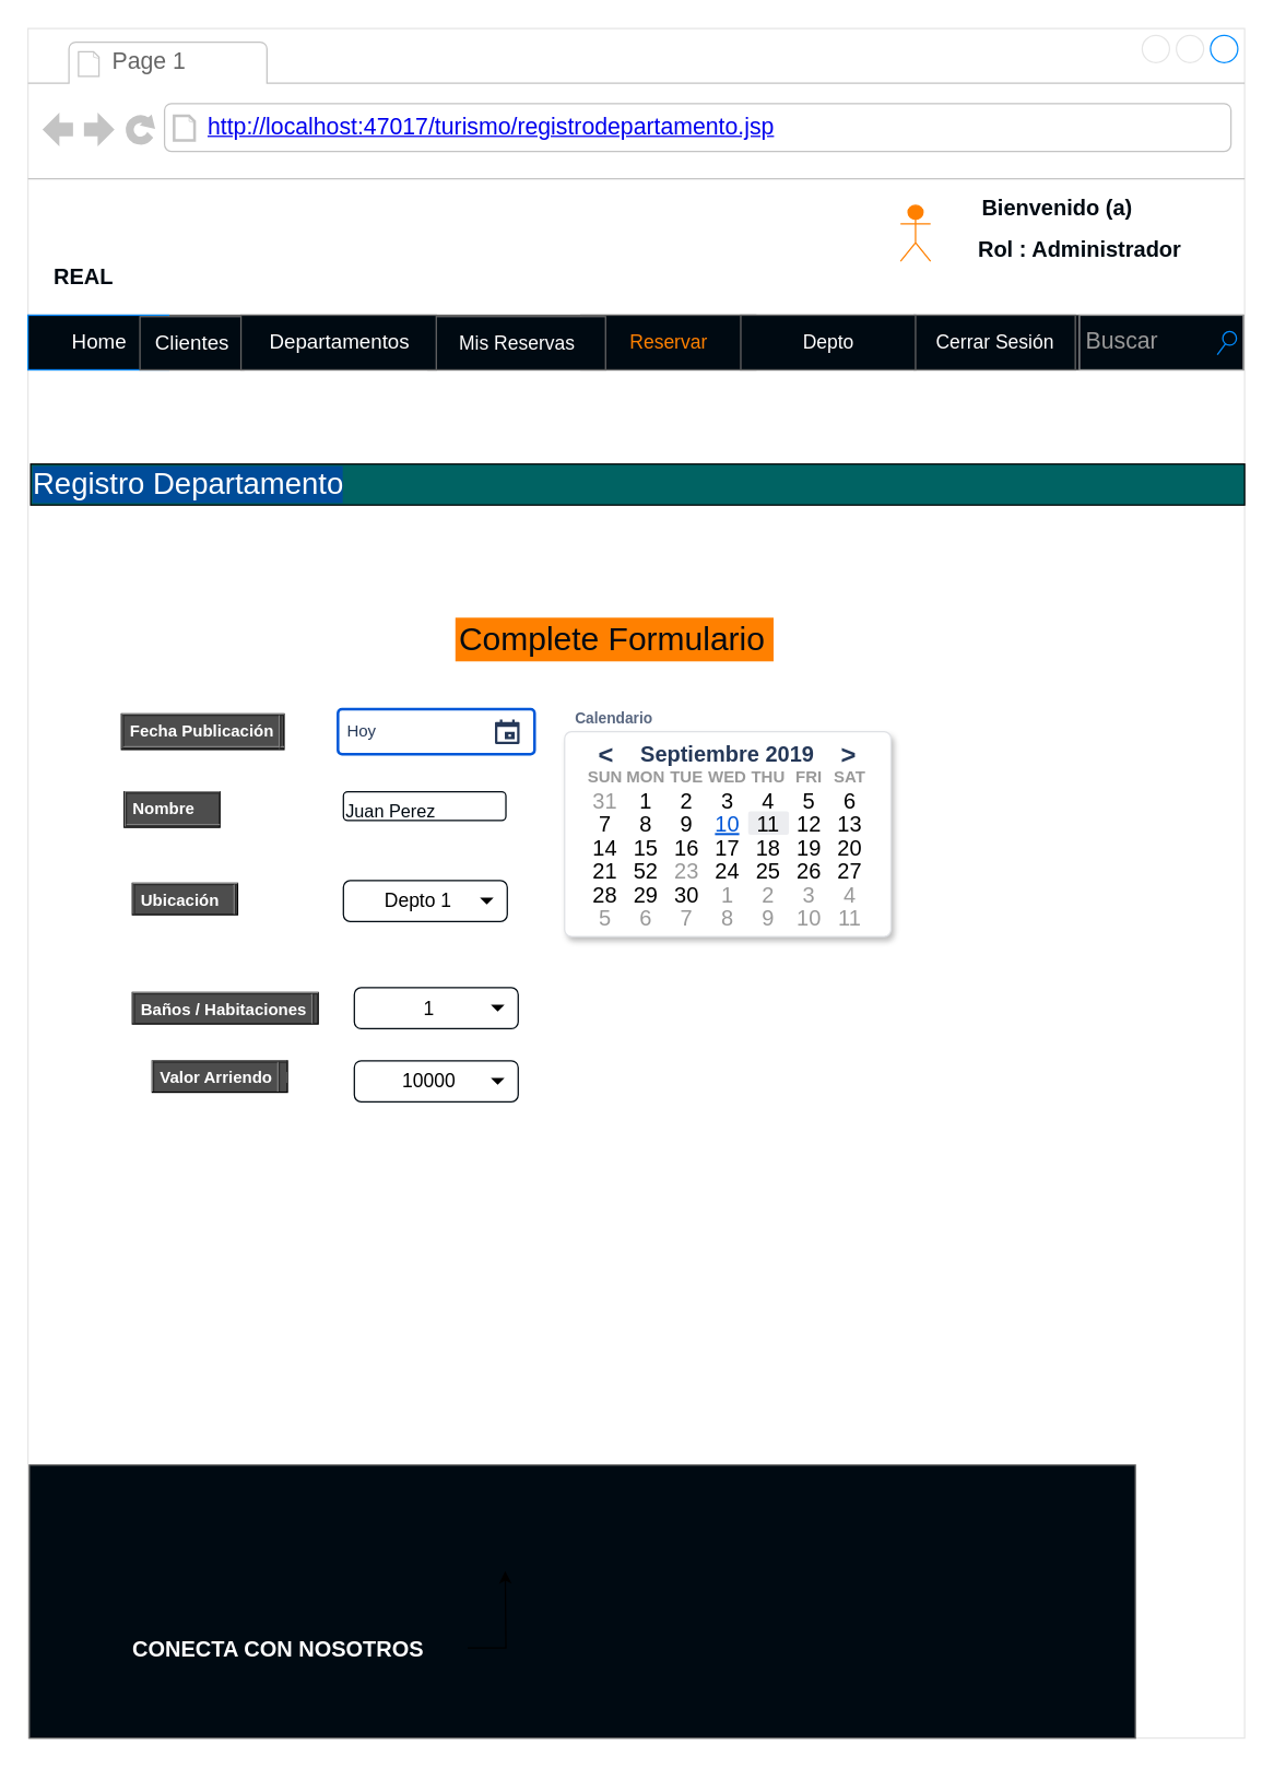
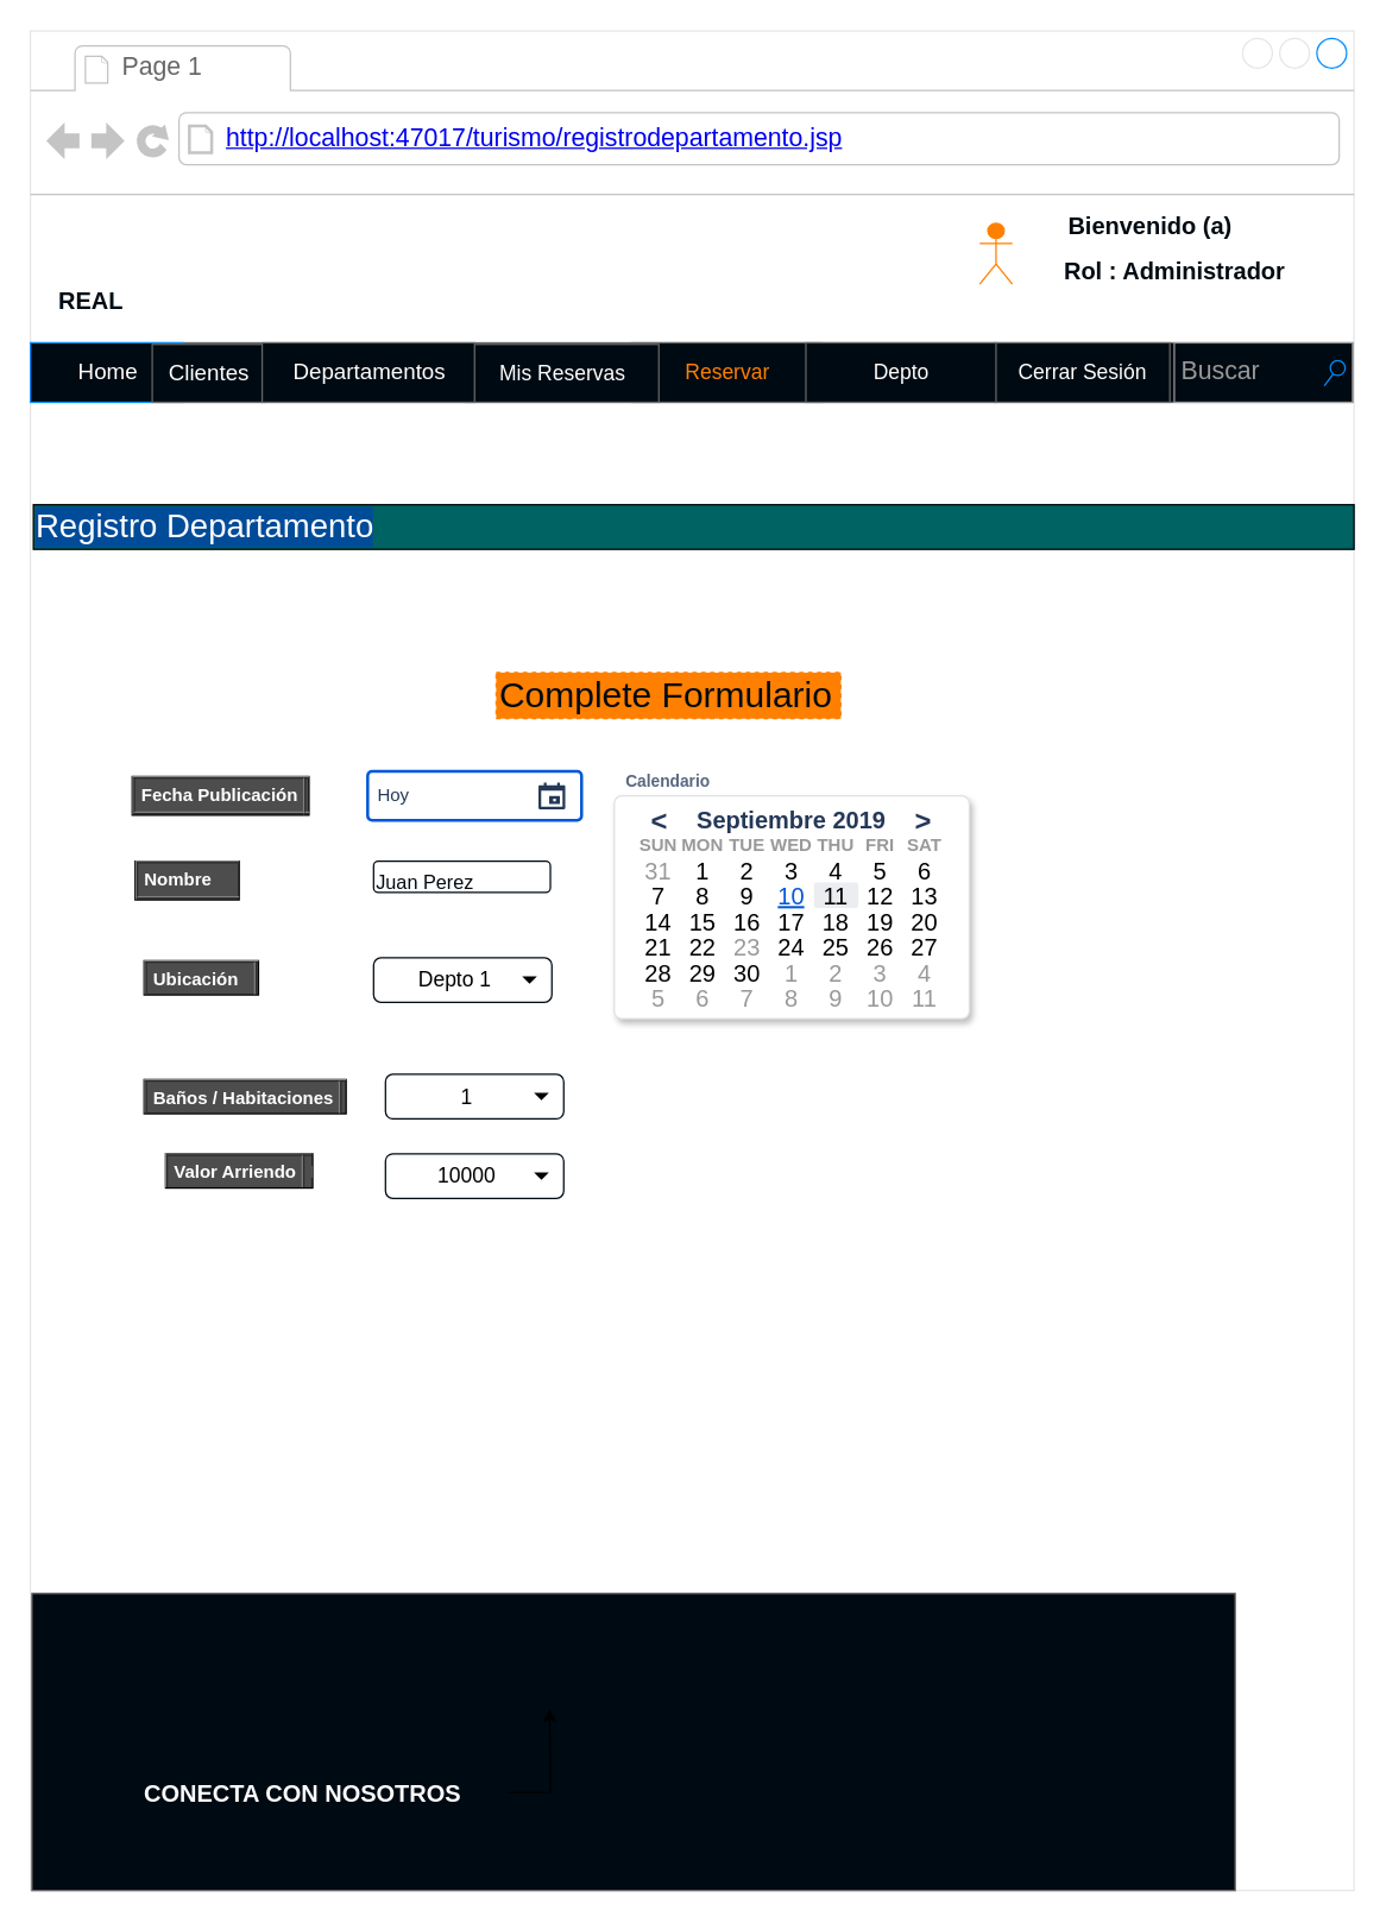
- <mxCell id="26" value="Complete Formulario" style="rounded=0;whiteSpace=wrap;html=1;labelBackgroundColor=none;strokeColor=#FF8000;fillColor=#FF8000;gradientColor=none;fontSize=24;fontColor=#000A12;align=left;" parent="2" vertex="1"><mxGeometry x="313.5" y="432" width="232" height="31" as="geometry" /></mxCell>
+ <mxCell id="26" value="Complete Formulario" style="rounded=0;whiteSpace=wrap;html=1;labelBackgroundColor=none;strokeColor=#FF8000;fillColor=#FF8000;gradientColor=none;fontSize=24;fontColor=#000A12;align=left;dashed=1;" parent="2" vertex="1"><mxGeometry x="313.5" y="432" width="232" height="31" as="geometry" /></mxCell>
- <mxCell id="69" value="52" style="strokeColor=none;fillColor=none;fontColor=#000000;fontSize=16" parent="36" vertex="1"><mxGeometry x="44.812" y="92.571" width="29.875" height="17.143" as="geometry" /></mxCell>
+ <mxCell id="69" value="22" style="strokeColor=none;fillColor=none;fontColor=#000000;fontSize=16" parent="36" vertex="1"><mxGeometry x="44.812" y="92.571" width="29.875" height="17.143" as="geometry" /></mxCell>
